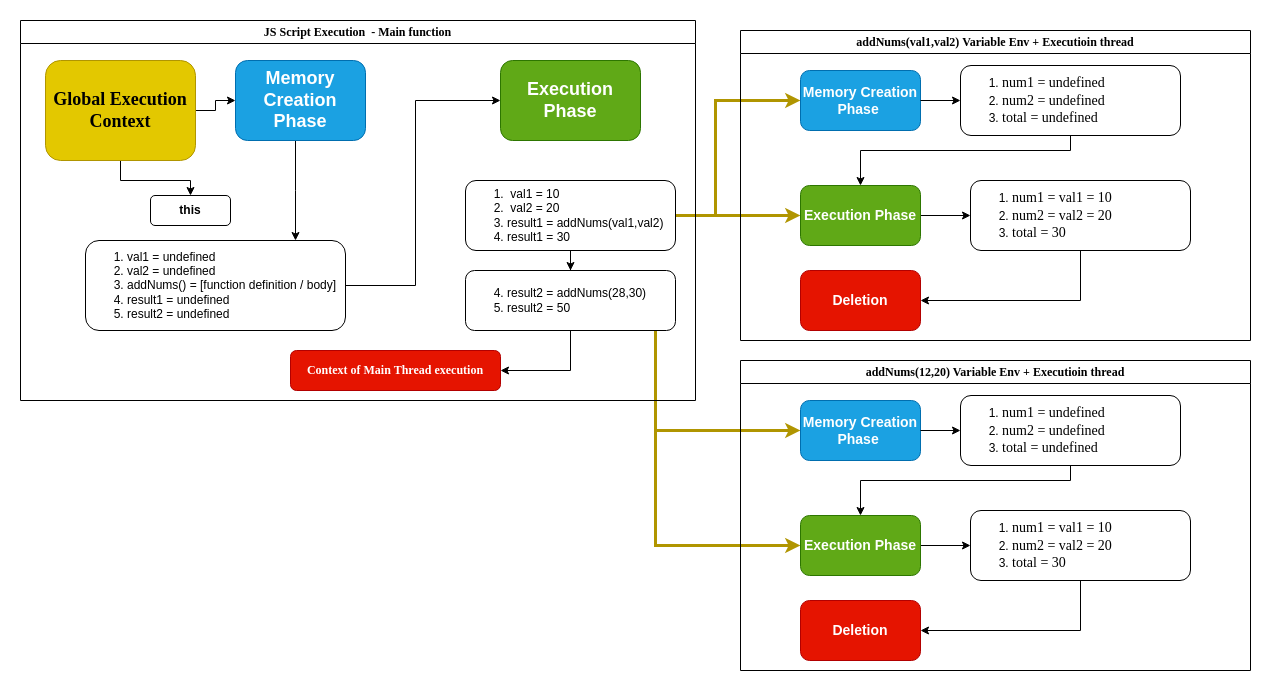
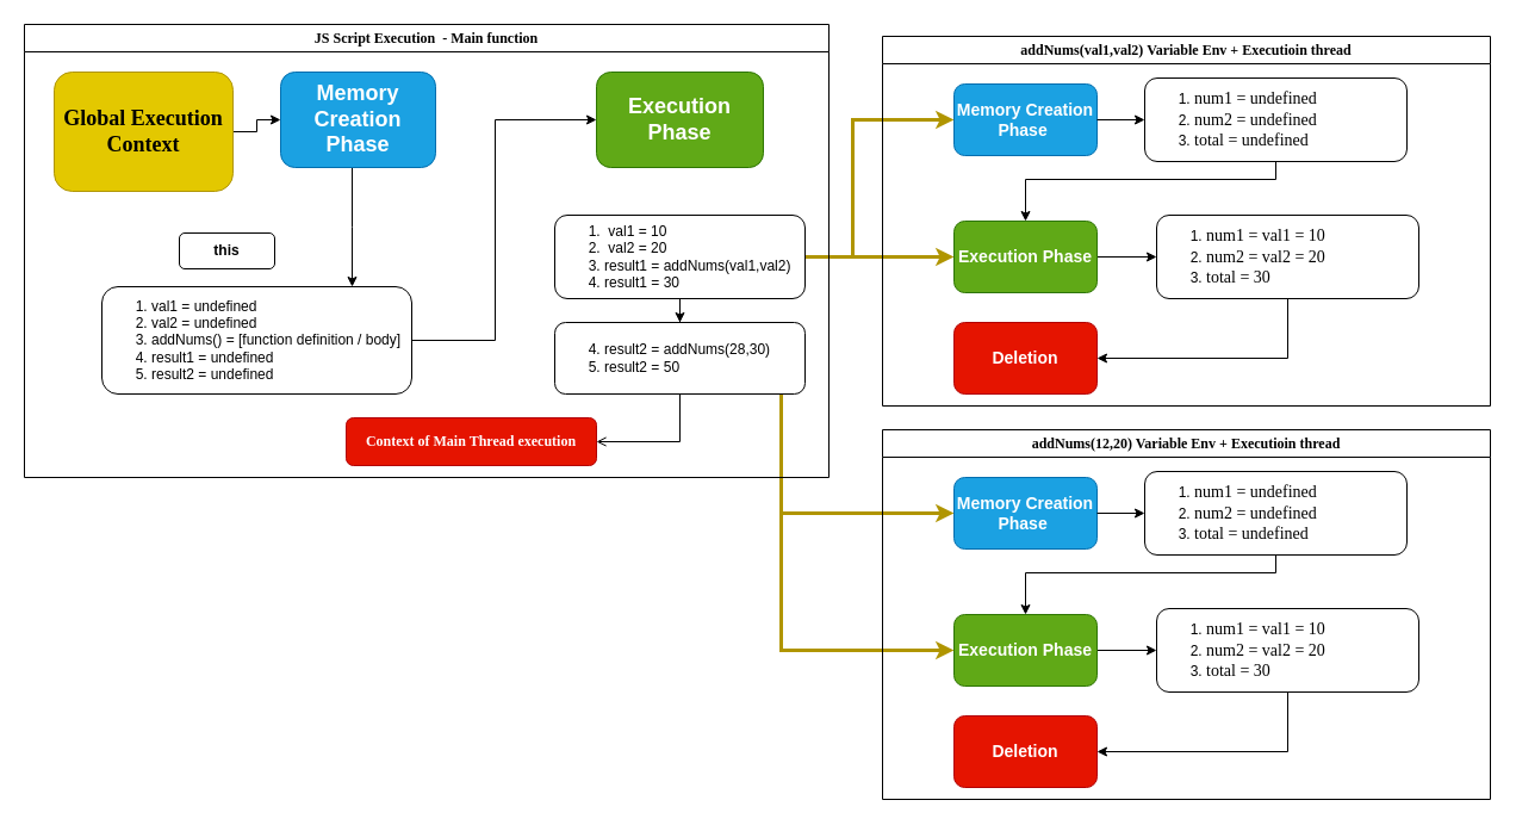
- <mxCell id="3" value="" style="edgeStyle=orthogonalEdgeStyle;rounded=0;orthogonalLoop=1;jettySize=auto;html=1;" edge="1" parent="1" source="4" target="11"><mxGeometry relative="1" as="geometry" /></mxCell>
- <mxCell id="18" style="edgeStyle=orthogonalEdgeStyle;rounded=0;orthogonalLoop=1;jettySize=auto;html=1;entryX=1;entryY=0.5;entryDx=0;entryDy=0;" edge="1" parent="1" source="19" target="26"><mxGeometry relative="1" as="geometry"><mxPoint x="495" y="370" as="targetPoint" /><Array as="points"><mxPoint x="570" y="370" /></Array></mxGeometry></mxCell>
+ <mxCell id="18" style="edgeStyle=orthogonalEdgeStyle;rounded=0;orthogonalLoop=1;jettySize=auto;html=1;entryX=1;entryY=0.5;entryDx=0;entryDy=0;endArrow=open;" edge="1" parent="1" source="19" target="26"><mxGeometry relative="1" as="geometry"><mxPoint x="495" y="370" as="targetPoint" /><Array as="points"><mxPoint x="570" y="370" /></Array></mxGeometry></mxCell>
